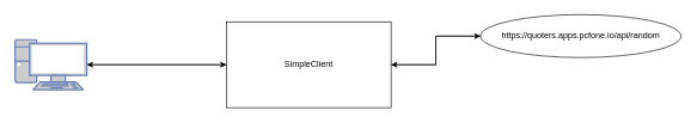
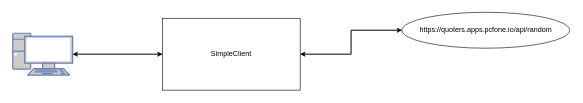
- <mxCell id="6" value="SimpleClient" style="whiteSpace=wrap;html=1;" parent="1" vertex="1"><mxGeometry x="315" y="30" width="230" height="120" as="geometry" /></mxCell>
+ <mxCell id="6" value="SimpleClient" style="whiteSpace=wrap;html=1;" parent="1" vertex="1"><mxGeometry x="270" y="30" width="230" height="120" as="geometry" /></mxCell>
